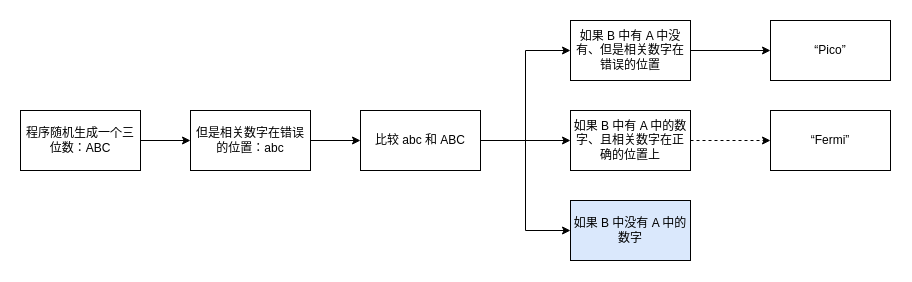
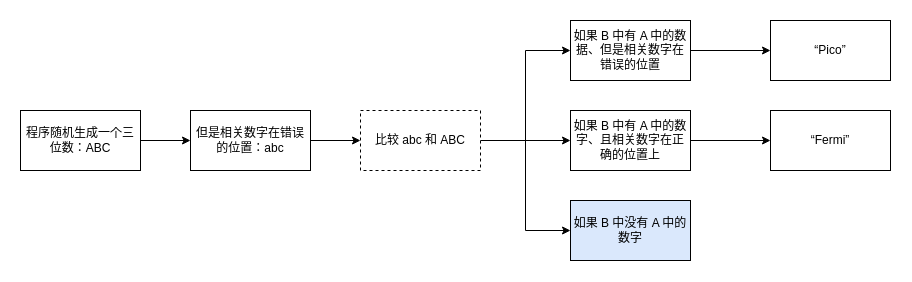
- <mxCell id="7" value="如果 B 中有 A 中没有、但是相关数字在错误的位置" style="whiteSpace=wrap;html=1;" parent="1" vertex="1"><mxGeometry x="570" y="20" width="120" height="60" as="geometry" /></mxCell>
+ <mxCell id="7" value="如果 B 中有 A 中的数据、但是相关数字在错误的位置" style="whiteSpace=wrap;html=1;" parent="1" vertex="1"><mxGeometry x="570" y="20" width="120" height="60" as="geometry" /></mxCell>
- <mxCell id="16" value="比较 abc 和 ABC" style="whiteSpace=wrap;html=1;" vertex="1" parent="1"><mxGeometry x="360" y="110" width="120" height="60" as="geometry" /></mxCell>
+ <mxCell id="16" value="比较 abc 和 ABC" style="whiteSpace=wrap;html=1;dashed=1;" vertex="1" parent="1"><mxGeometry x="360" y="110" width="120" height="60" as="geometry" /></mxCell>
- <mxCell id="9" value="" style="edgeStyle=orthogonalEdgeStyle;rounded=0;orthogonalLoop=1;jettySize=auto;html=1;dashed=1;" parent="1" source="10" target="11" edge="1"><mxGeometry relative="1" as="geometry" /></mxCell>
+ <mxCell id="9" value="" style="edgeStyle=orthogonalEdgeStyle;rounded=0;orthogonalLoop=1;jettySize=auto;html=1;" parent="1" source="10" target="11" edge="1"><mxGeometry relative="1" as="geometry" /></mxCell>
